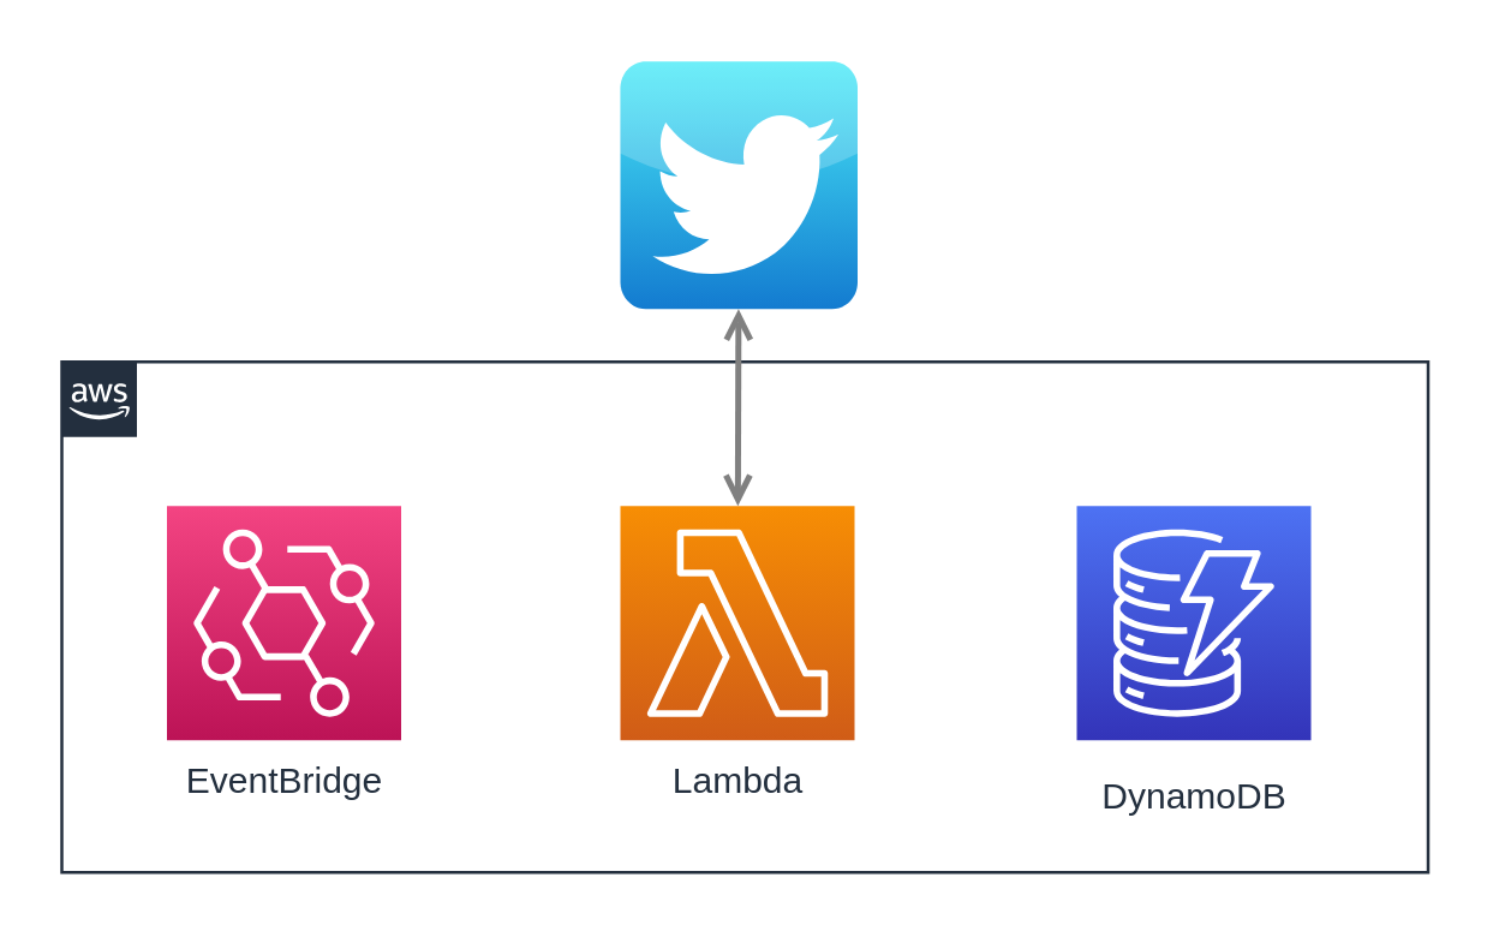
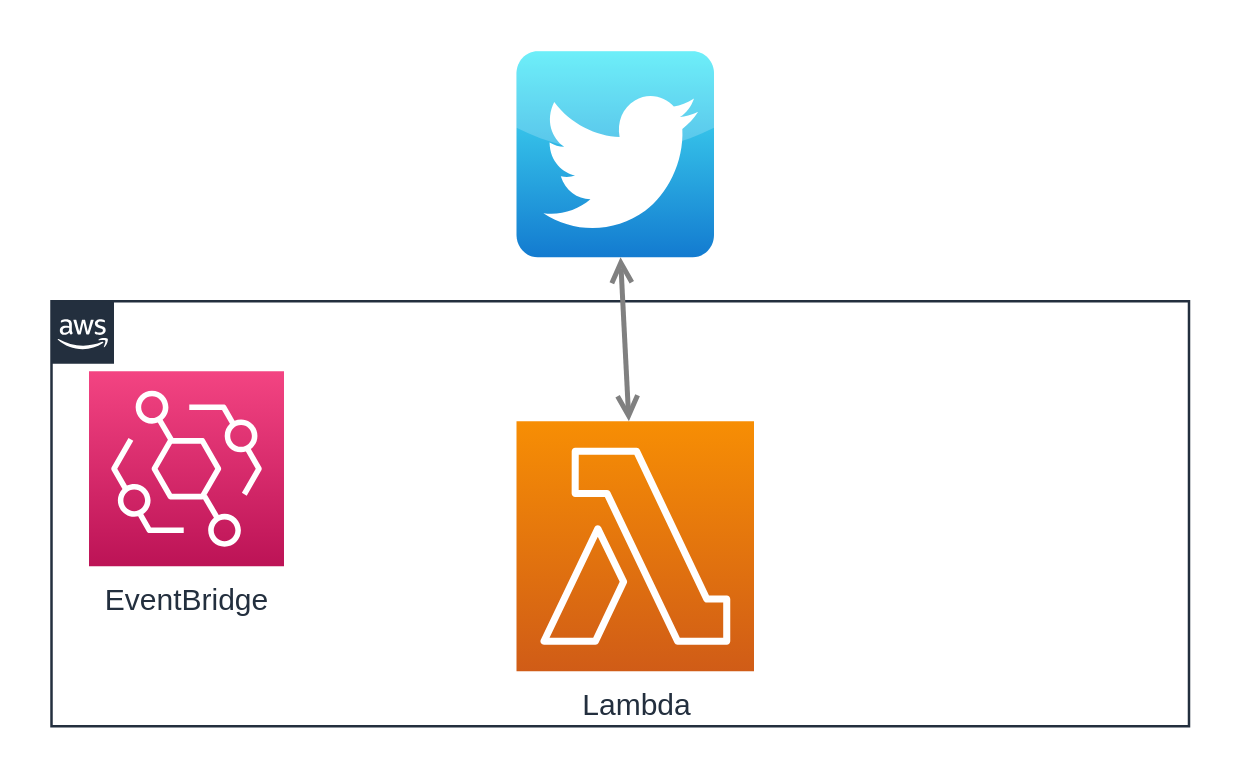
- <mxCell id="5" value="EventBridge" style="outlineConnect=0;fontColor=#232F3E;gradientColor=#F34482;gradientDirection=north;fillColor=#BC1356;strokeColor=#ffffff;dashed=0;verticalLabelPosition=bottom;verticalAlign=top;align=center;html=1;fontSize=12;fontStyle=0;aspect=fixed;shape=mxgraph.aws4.resourceIcon;resIcon=mxgraph.aws4.eventbridge;" vertex="1" parent="1"><mxGeometry x="55" y="168" width="78" height="78" as="geometry" /></mxCell>
+ <mxCell id="5" value="EventBridge" style="outlineConnect=0;fontColor=#232F3E;gradientColor=#F34482;gradientDirection=north;fillColor=#BC1356;strokeColor=#ffffff;dashed=0;verticalLabelPosition=bottom;verticalAlign=top;align=center;html=1;fontSize=12;fontStyle=0;aspect=fixed;shape=mxgraph.aws4.resourceIcon;resIcon=mxgraph.aws4.eventbridge;" vertex="1" parent="1"><mxGeometry x="35" y="148" width="78" height="78" as="geometry" /></mxCell>
- <mxCell id="4" value="Lambda" style="outlineConnect=0;fontColor=#232F3E;gradientColor=#F78E04;gradientDirection=north;fillColor=#D05C17;strokeColor=#ffffff;dashed=0;verticalLabelPosition=bottom;verticalAlign=top;align=center;html=1;fontSize=12;fontStyle=0;aspect=fixed;shape=mxgraph.aws4.resourceIcon;resIcon=mxgraph.aws4.lambda;" parent="1" vertex="1"><mxGeometry x="206" y="168" width="78" height="78" as="geometry" /></mxCell>
+ <mxCell id="4" value="Lambda" style="outlineConnect=0;fontColor=#232F3E;gradientColor=#F78E04;gradientDirection=north;fillColor=#D05C17;strokeColor=#ffffff;dashed=0;verticalLabelPosition=bottom;verticalAlign=top;align=center;html=1;fontSize=12;fontStyle=0;aspect=fixed;shape=mxgraph.aws4.resourceIcon;resIcon=mxgraph.aws4.lambda;" parent="1" vertex="1"><mxGeometry x="206" y="168" width="95" height="100" as="geometry" /></mxCell>
- <mxCell id="3" value="DynamoDB" style="outlineConnect=0;fontColor=#232F3E;gradientColor=#4D72F3;gradientDirection=north;fillColor=#3334B9;strokeColor=#ffffff;dashed=0;verticalLabelPosition=bottom;verticalAlign=top;align=center;html=1;fontSize=12;fontStyle=0;aspect=fixed;shape=mxgraph.aws4.resourceIcon;resIcon=mxgraph.aws4.dynamodb;labelBackgroundColor=#ffffff;spacingTop=5;horizontal=1;" parent="1" vertex="1"><mxGeometry x="358" y="168" width="78" height="78" as="geometry" /></mxCell>
